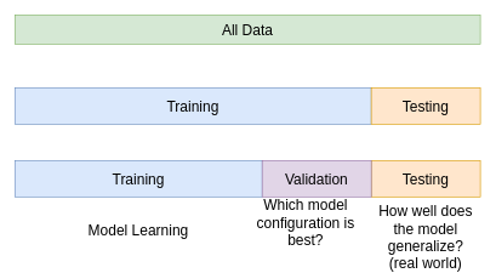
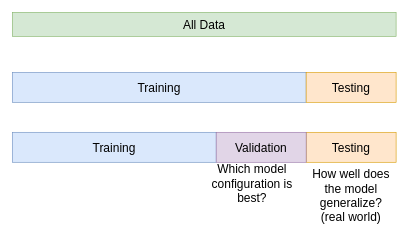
- <mxCell id="8" value="&lt;span style=&quot;font-size: 20px;&quot;&gt;Model Learning&lt;/span&gt;" style="text;strokeColor=none;align=center;fillColor=none;html=1;verticalAlign=middle;whiteSpace=wrap;rounded=0;" vertex="1" parent="1"><mxGeometry x="120" y="300" width="140" height="30" as="geometry" /></mxCell>
